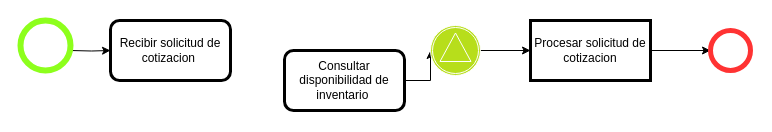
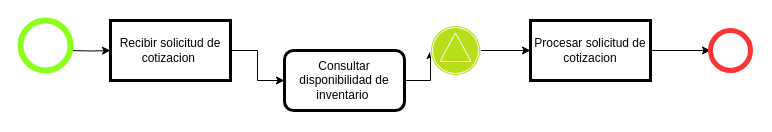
- <mxCell id="4" value="Recibir solicitud de cotizacion&amp;nbsp;" style="rounded=1;whiteSpace=wrap;html=1;strokeColor=#000000;strokeWidth=3;" parent="1" vertex="1"><mxGeometry x="110" y="20" width="120" height="60" as="geometry" /></mxCell>
+ <mxCell id="4" value="Recibir solicitud de cotizacion&amp;nbsp;" style="whiteSpace=wrap;html=1;strokeColor=#000000;strokeWidth=3;rounded=0;" parent="1" vertex="1"><mxGeometry x="110" y="20" width="120" height="60" as="geometry" /></mxCell>
+ <mxCell id="3" style="edgeStyle=orthogonalEdgeStyle;rounded=0;orthogonalLoop=1;jettySize=auto;html=1;exitX=1;exitY=0.5;exitDx=0;exitDy=0;entryX=0;entryY=0.5;entryDx=0;entryDy=0;" edge="1" parent="1" source="4" target="10"><mxGeometry relative="1" as="geometry" /></mxCell>
